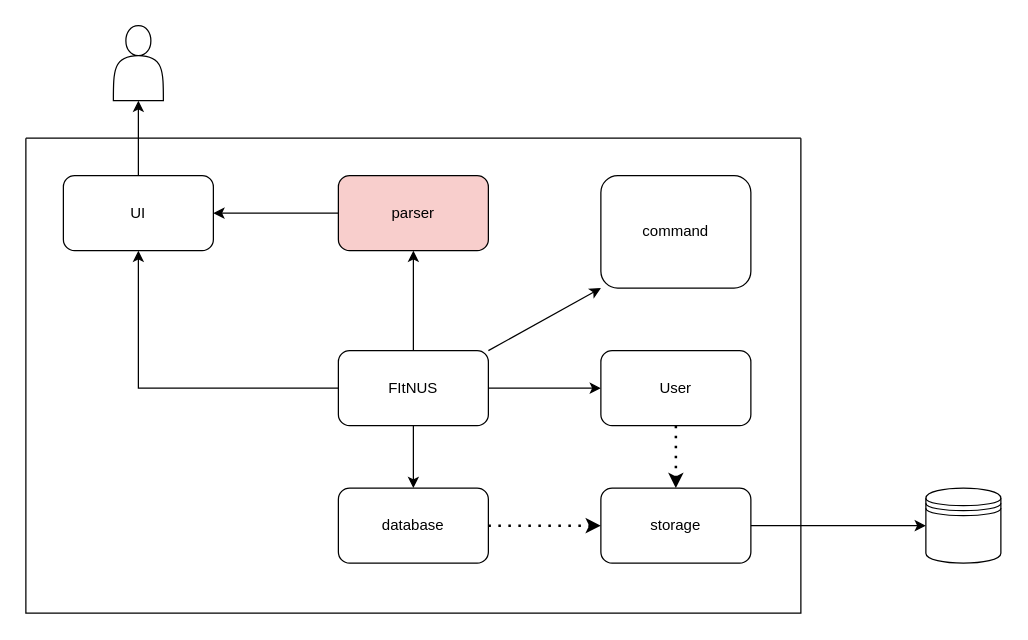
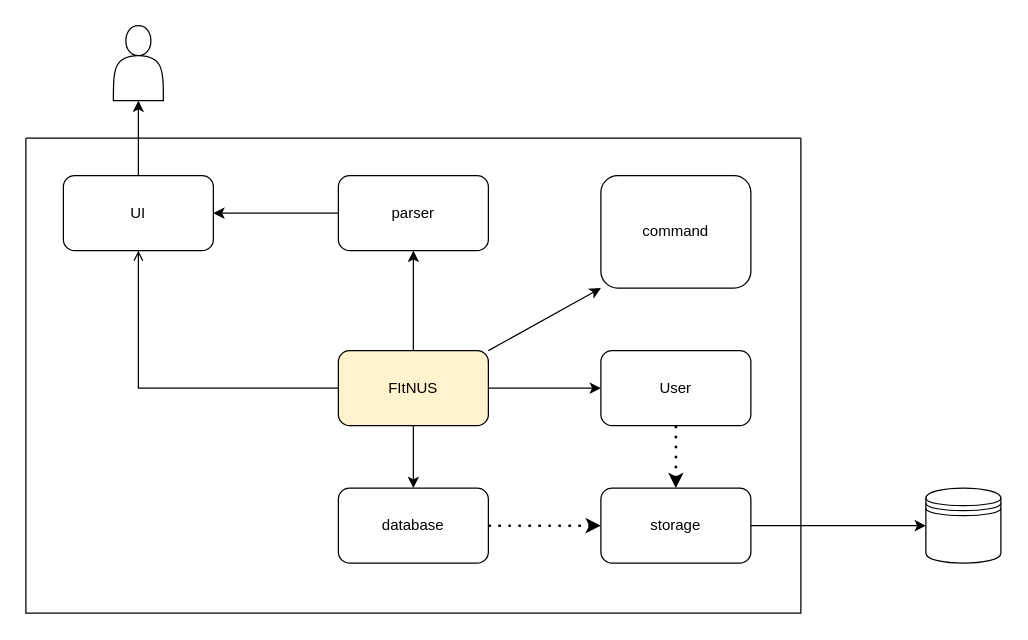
- <mxCell id="6" value="parser" style="rounded=1;whiteSpace=wrap;html=1;fillColor=#f8cecc;" vertex="1" parent="2"><mxGeometry x="250" y="30" width="120" height="60" as="geometry" /></mxCell>
+ <mxCell id="6" value="parser" style="rounded=1;whiteSpace=wrap;html=1;" vertex="1" parent="2"><mxGeometry x="250" y="30" width="120" height="60" as="geometry" /></mxCell>
- <mxCell id="7" style="edgeStyle=orthogonalEdgeStyle;rounded=0;orthogonalLoop=1;jettySize=auto;html=1;entryX=0.5;entryY=1;entryDx=0;entryDy=0;" edge="1" parent="2" source="12" target="3"><mxGeometry relative="1" as="geometry" /></mxCell>
+ <mxCell id="7" style="edgeStyle=orthogonalEdgeStyle;rounded=0;orthogonalLoop=1;jettySize=auto;html=1;entryX=0.5;entryY=1;entryDx=0;entryDy=0;endArrow=open;" edge="1" parent="2" source="12" target="3"><mxGeometry relative="1" as="geometry" /></mxCell>
- <mxCell id="12" value="FItNUS" style="rounded=1;whiteSpace=wrap;html=1;" vertex="1" parent="2"><mxGeometry x="250" y="170" width="120" height="60" as="geometry" /></mxCell>
+ <mxCell id="12" value="FItNUS" style="rounded=1;whiteSpace=wrap;html=1;fillColor=#fff2cc;" vertex="1" parent="2"><mxGeometry x="250" y="170" width="120" height="60" as="geometry" /></mxCell>
